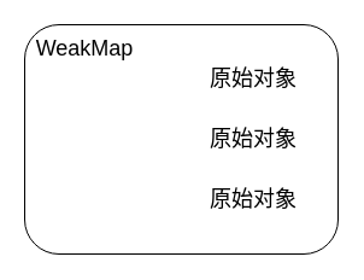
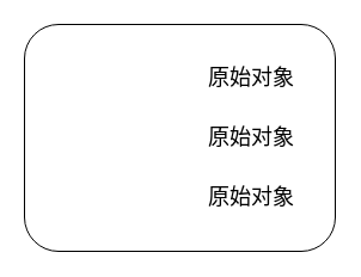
- <mxCell id="3" value="&lt;font style=&quot;font-size: 18px;&quot;&gt;WeakMap&lt;/font&gt;" style="text;html=1;strokeColor=none;fillColor=none;align=center;verticalAlign=middle;whiteSpace=wrap;rounded=0;" vertex="1" parent="1"><mxGeometry x="30" y="20" width="80" height="40" as="geometry" /></mxCell>
